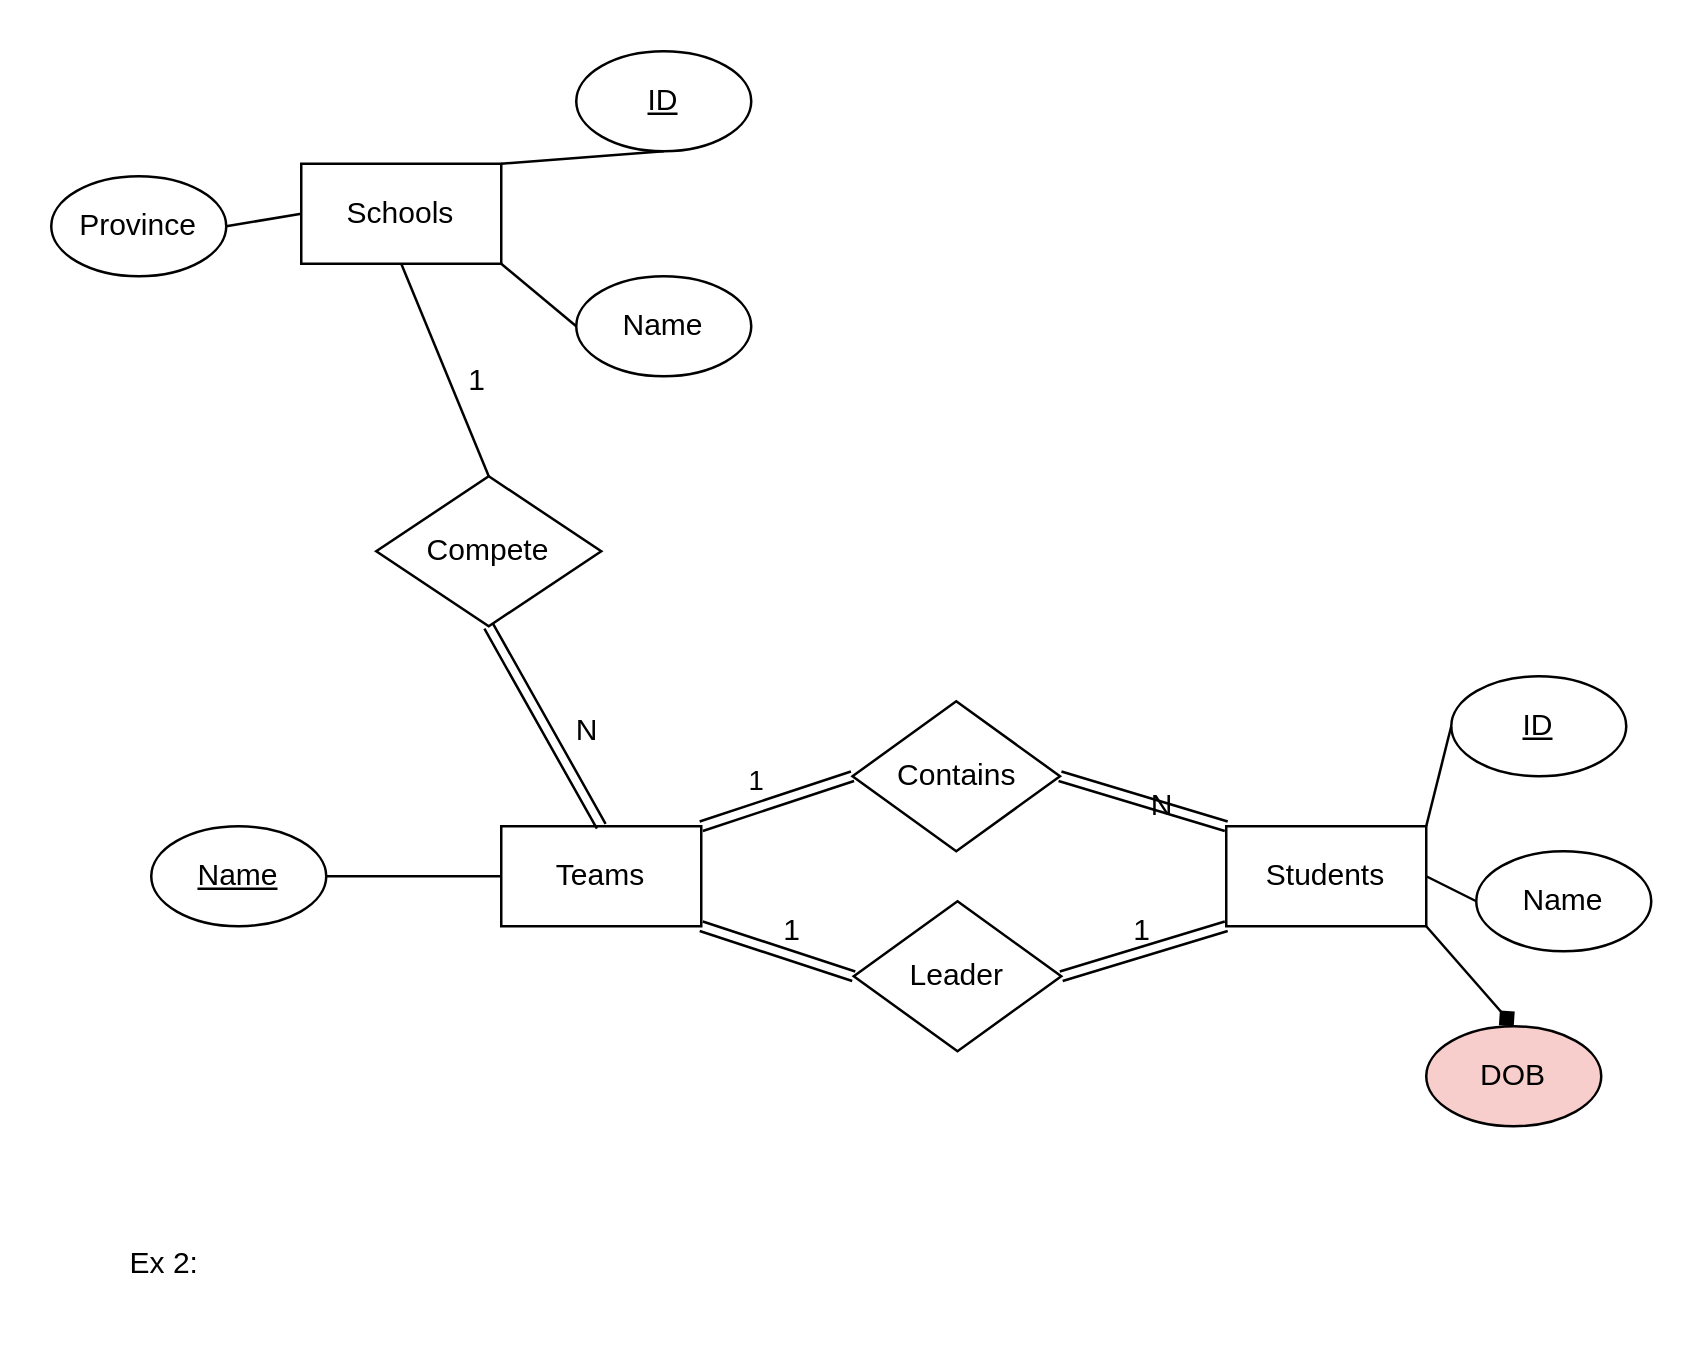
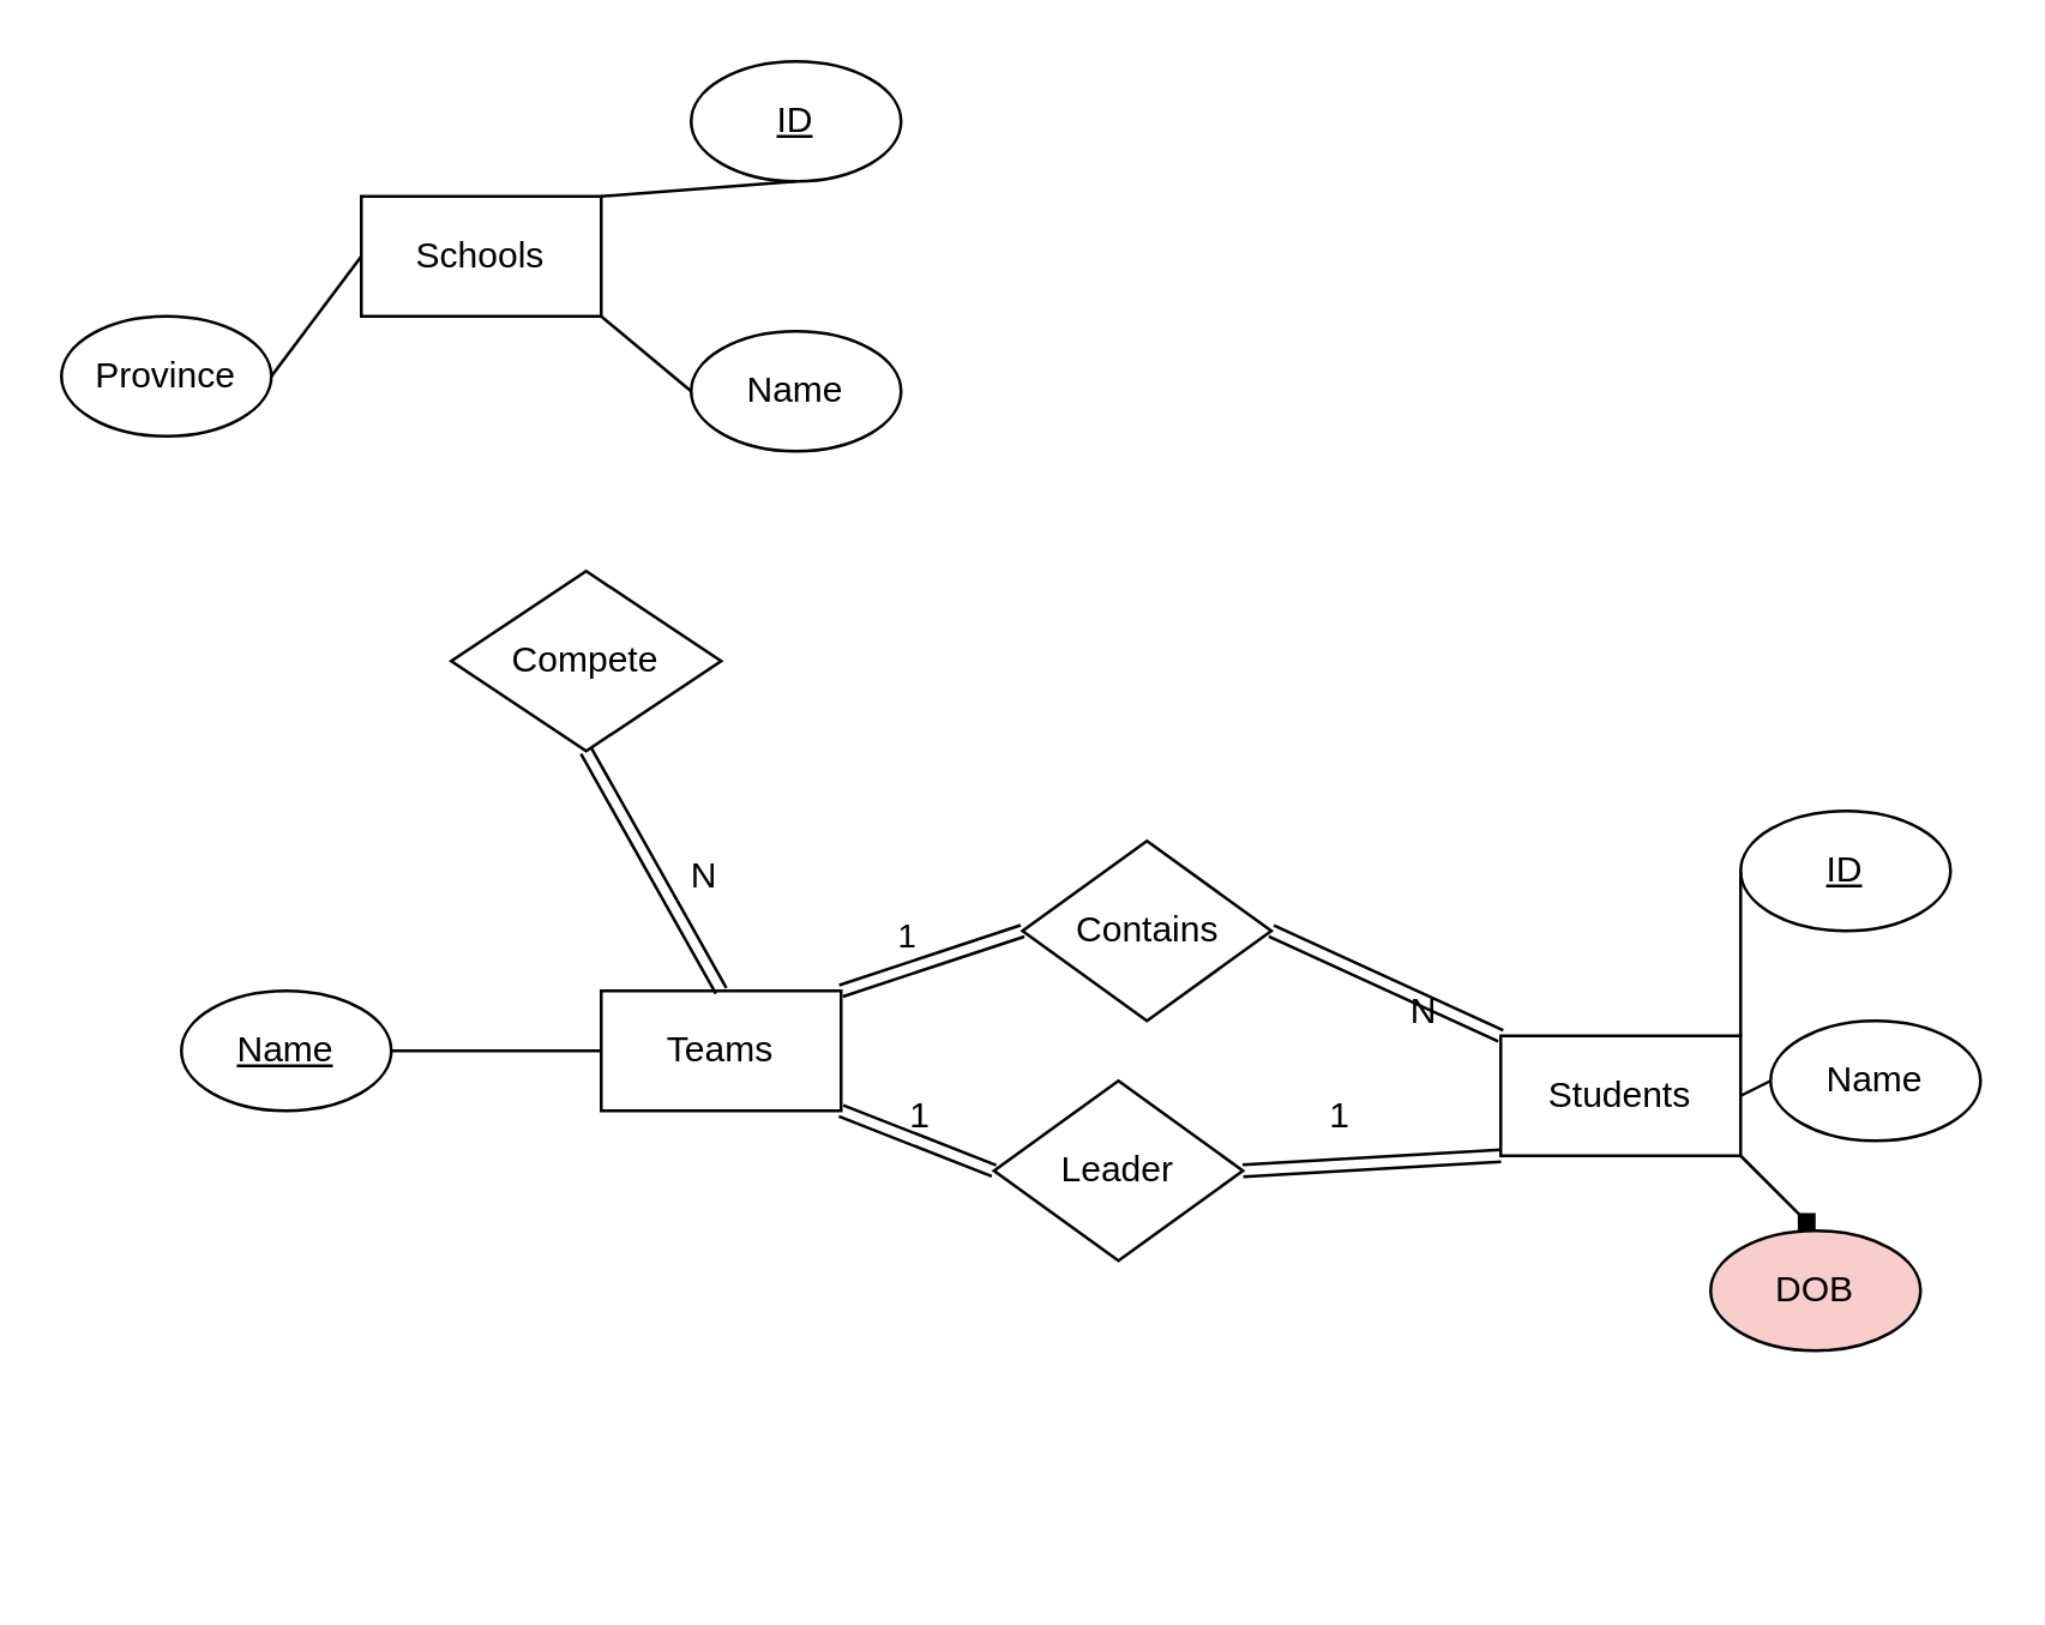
- <mxCell id="5" value="Province" style="ellipse;whiteSpace=wrap;html=1;align=center;" vertex="1" parent="1"><mxGeometry x="20" y="70" width="70" height="40" as="geometry" /></mxCell>
+ <mxCell id="5" value="Province" style="ellipse;whiteSpace=wrap;html=1;align=center;" vertex="1" parent="1"><mxGeometry x="20" y="105" width="70" height="40" as="geometry" /></mxCell>
- <mxCell id="9" value="" style="endArrow=none;html=1;rounded=0;exitX=0.5;exitY=1;exitDx=0;exitDy=0;entryX=0.5;entryY=0;entryDx=0;entryDy=0;" edge="1" parent="1" source="2" target="11"><mxGeometry relative="1" as="geometry"><mxPoint x="330" y="260" as="sourcePoint" /><mxPoint x="160" y="200" as="targetPoint" /></mxGeometry></mxCell>
- <mxCell id="10" value="1" style="resizable=0;html=1;whiteSpace=wrap;align=right;verticalAlign=bottom;" connectable="0" vertex="1" parent="9"><mxGeometry x="1" relative="1" as="geometry"><mxPoint y="-30" as="offset" /></mxGeometry></mxCell>
- <mxCell id="21" value="Students" style="whiteSpace=wrap;html=1;align=center;" vertex="1" parent="1"><mxGeometry x="490" y="330" width="80" height="40" as="geometry" /></mxCell>
+ <mxCell id="21" value="Students" style="whiteSpace=wrap;html=1;align=center;" vertex="1" parent="1"><mxGeometry x="500" y="345" width="80" height="40" as="geometry" /></mxCell>
- <mxCell id="22" value="Leader" style="shape=rhombus;perimeter=rhombusPerimeter;whiteSpace=wrap;html=1;align=center;" vertex="1" parent="1"><mxGeometry x="341" y="360" width="83" height="60" as="geometry" /></mxCell>
+ <mxCell id="22" value="Leader" style="shape=rhombus;perimeter=rhombusPerimeter;whiteSpace=wrap;html=1;align=center;" vertex="1" parent="1"><mxGeometry x="331" y="360" width="83" height="60" as="geometry" /></mxCell>
- <mxCell id="33" value="Ex 2:" style="text;html=1;align=center;verticalAlign=middle;resizable=0;points=[];autosize=1;strokeColor=none;fillColor=none;" vertex="1" parent="1"><mxGeometry x="40" y="490" width="50" height="30" as="geometry" /></mxCell>
